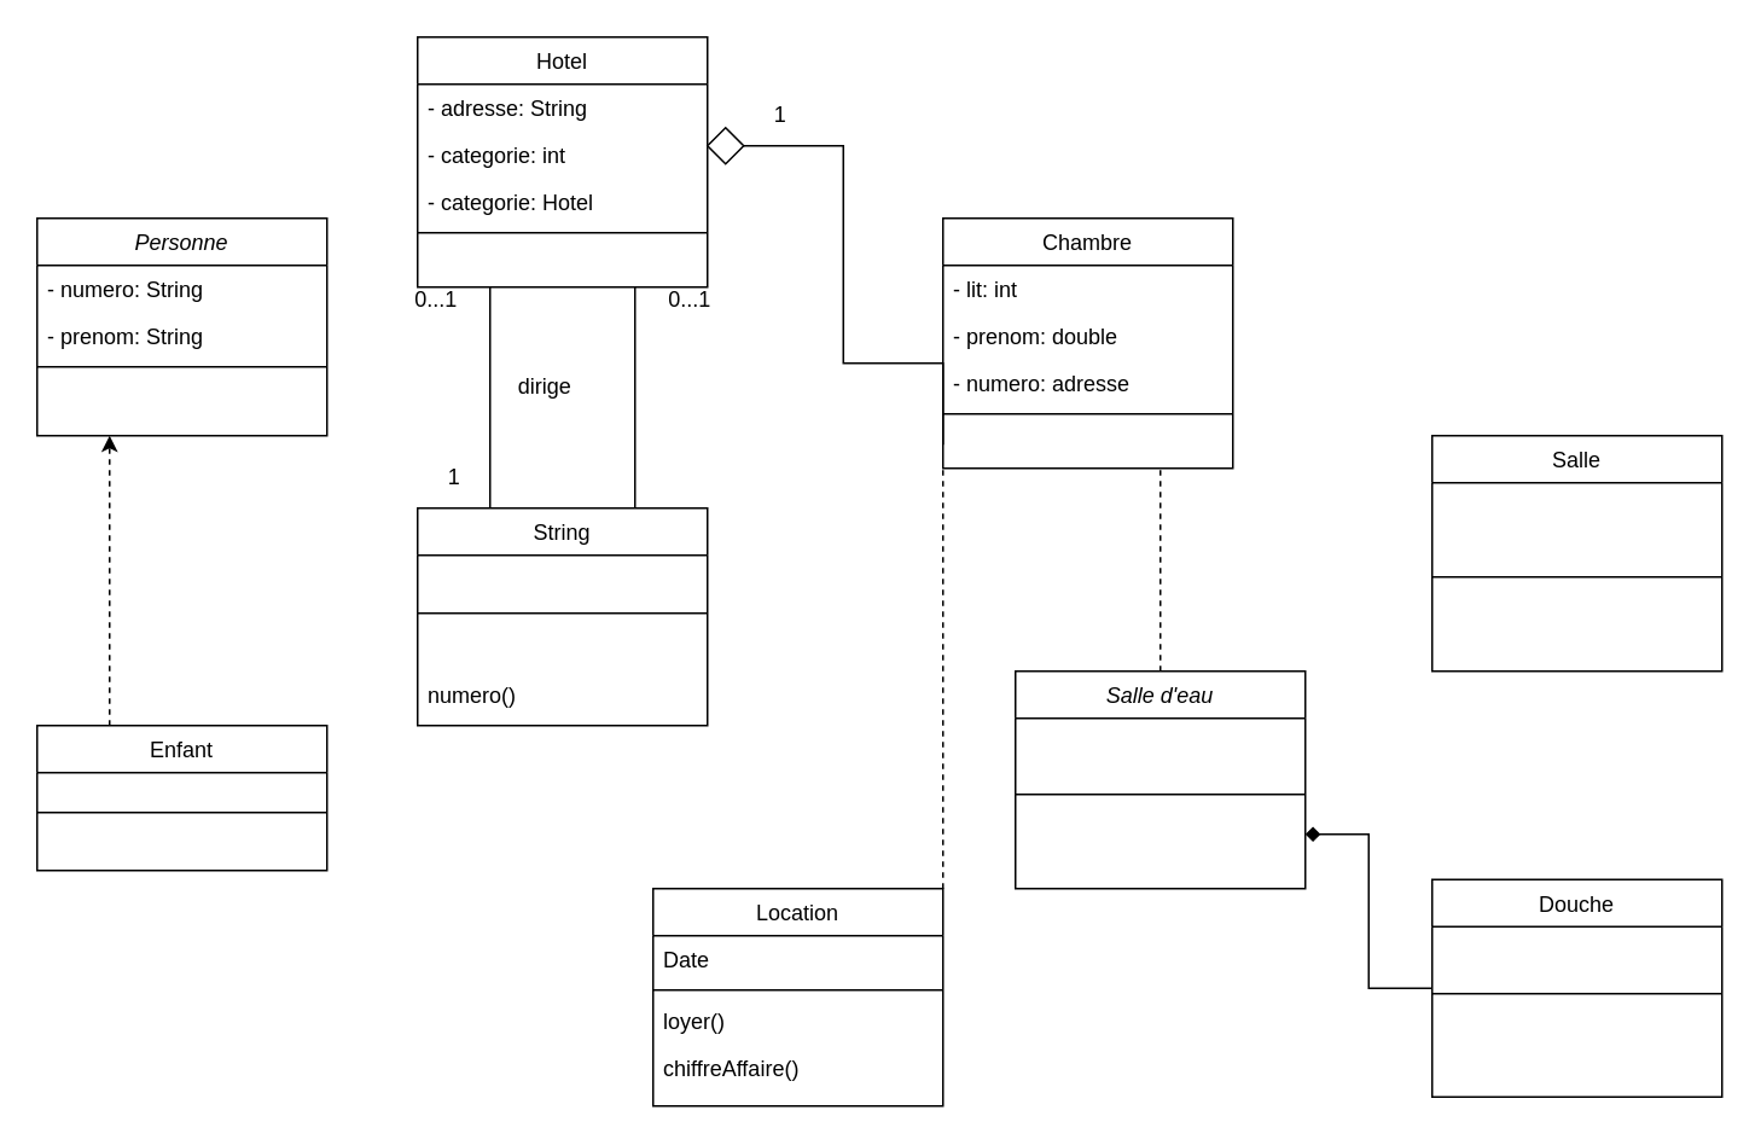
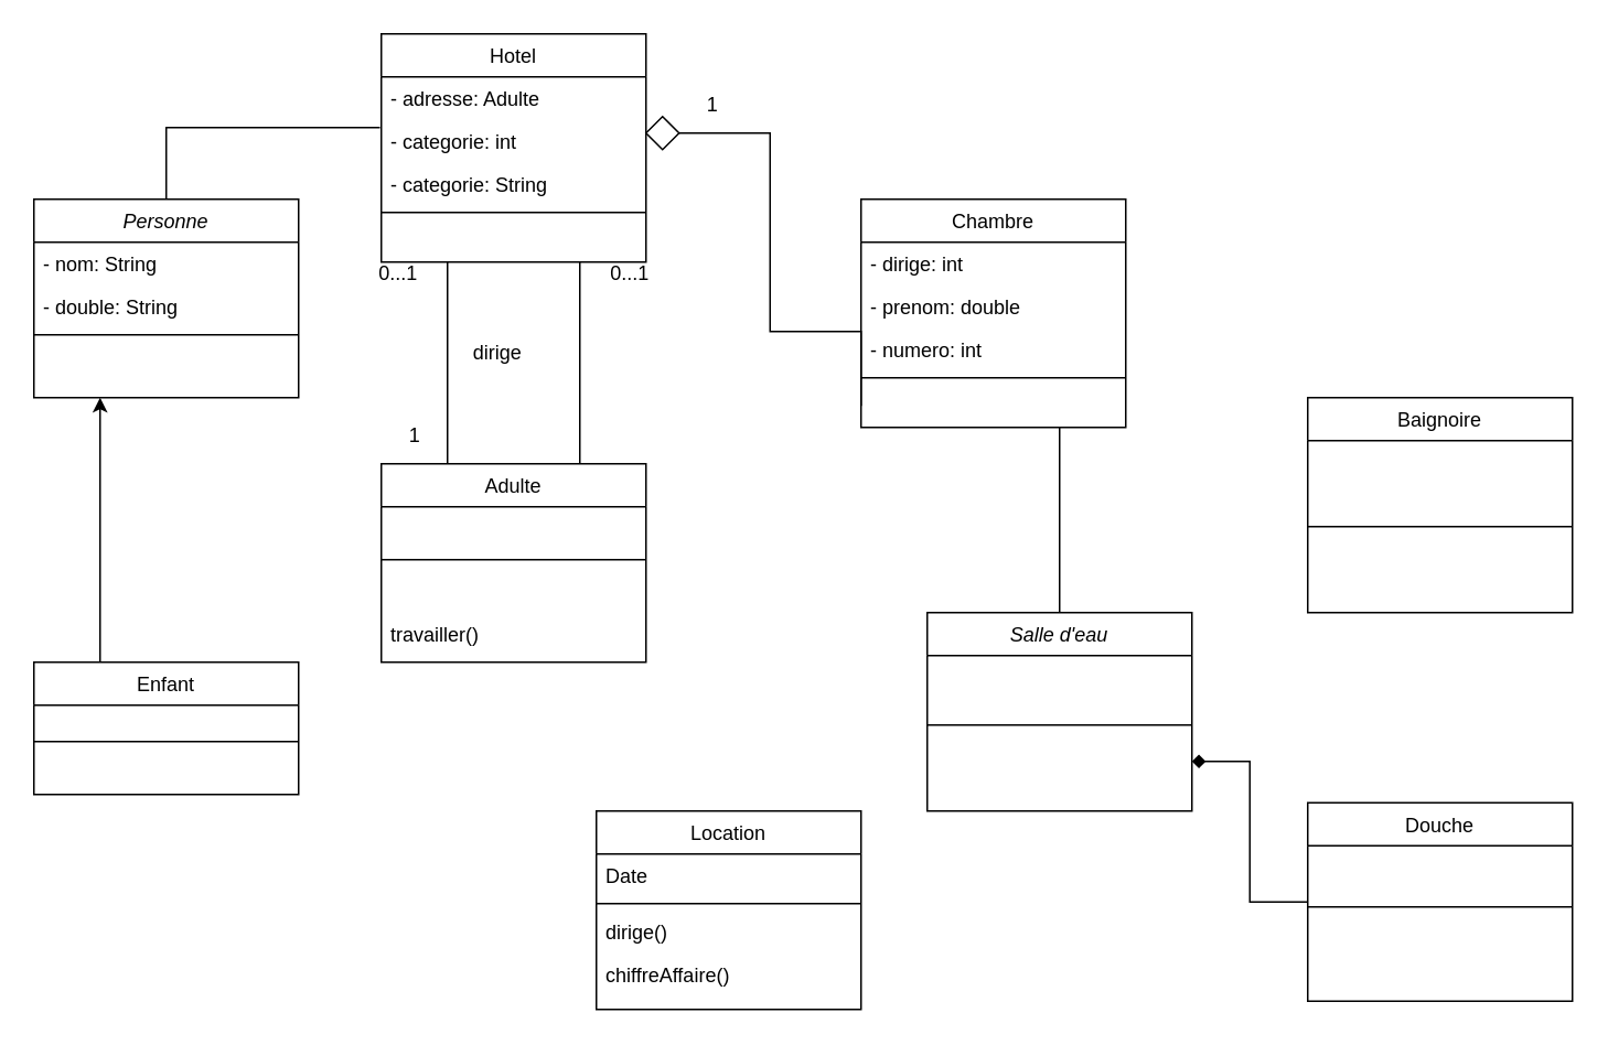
- <mxCell id="3" value="- adresse: String" style="text;align=left;verticalAlign=top;spacingLeft=4;spacingRight=4;overflow=hidden;rotatable=0;points=[[0,0.5],[1,0.5]];portConstraint=eastwest;" parent="2" vertex="1"><mxGeometry y="26" width="160" height="26" as="geometry" /></mxCell>
+ <mxCell id="3" value="- adresse: Adulte" style="text;align=left;verticalAlign=top;spacingLeft=4;spacingRight=4;overflow=hidden;rotatable=0;points=[[0,0.5],[1,0.5]];portConstraint=eastwest;" parent="2" vertex="1"><mxGeometry y="26" width="160" height="26" as="geometry" /></mxCell>
+ <mxCell id="36" value="" style="endArrow=none;html=1;rounded=0;entryX=-0.005;entryY=0.182;entryDx=0;entryDy=0;entryPerimeter=0;exitX=0.5;exitY=0;exitDx=0;exitDy=0;edgeStyle=orthogonalEdgeStyle;" edge="1" parent="1" source="22" target="4"><mxGeometry width="50" height="50" relative="1" as="geometry"><mxPoint x="260" y="340" as="sourcePoint" /><mxPoint x="230" y="132" as="targetPoint" /></mxGeometry></mxCell>
- <mxCell id="5" value="- categorie: Hotel" style="text;align=left;verticalAlign=top;spacingLeft=4;spacingRight=4;overflow=hidden;rotatable=0;points=[[0,0.5],[1,0.5]];portConstraint=eastwest;" vertex="1" parent="2"><mxGeometry y="78" width="160" height="26" as="geometry" /></mxCell>
+ <mxCell id="5" value="- categorie: String" style="text;align=left;verticalAlign=top;spacingLeft=4;spacingRight=4;overflow=hidden;rotatable=0;points=[[0,0.5],[1,0.5]];portConstraint=eastwest;" vertex="1" parent="2"><mxGeometry y="78" width="160" height="26" as="geometry" /></mxCell>
- <mxCell id="23" value="- numero: String" style="text;align=left;verticalAlign=top;spacingLeft=4;spacingRight=4;overflow=hidden;rotatable=0;points=[[0,0.5],[1,0.5]];portConstraint=eastwest;" vertex="1" parent="22"><mxGeometry y="26" width="160" height="26" as="geometry" /></mxCell>
+ <mxCell id="23" value="- nom: String" style="text;align=left;verticalAlign=top;spacingLeft=4;spacingRight=4;overflow=hidden;rotatable=0;points=[[0,0.5],[1,0.5]];portConstraint=eastwest;" vertex="1" parent="22"><mxGeometry y="26" width="160" height="26" as="geometry" /></mxCell>
- <mxCell id="8" value="- lit: int" style="text;align=left;verticalAlign=top;spacingLeft=4;spacingRight=4;overflow=hidden;rotatable=0;points=[[0,0.5],[1,0.5]];portConstraint=eastwest;" vertex="1" parent="7"><mxGeometry y="26" width="160" height="26" as="geometry" /></mxCell>
+ <mxCell id="8" value="- dirige: int" style="text;align=left;verticalAlign=top;spacingLeft=4;spacingRight=4;overflow=hidden;rotatable=0;points=[[0,0.5],[1,0.5]];portConstraint=eastwest;" vertex="1" parent="7"><mxGeometry y="26" width="160" height="26" as="geometry" /></mxCell>
- <mxCell id="24" value="- prenom: String" style="text;align=left;verticalAlign=top;spacingLeft=4;spacingRight=4;overflow=hidden;rotatable=0;points=[[0,0.5],[1,0.5]];portConstraint=eastwest;" vertex="1" parent="22"><mxGeometry y="52" width="160" height="26" as="geometry" /></mxCell>
+ <mxCell id="24" value="- double: String" style="text;align=left;verticalAlign=top;spacingLeft=4;spacingRight=4;overflow=hidden;rotatable=0;points=[[0,0.5],[1,0.5]];portConstraint=eastwest;" vertex="1" parent="22"><mxGeometry y="52" width="160" height="26" as="geometry" /></mxCell>
- <mxCell id="10" value="- numero: adresse" style="text;align=left;verticalAlign=top;spacingLeft=4;spacingRight=4;overflow=hidden;rotatable=0;points=[[0,0.5],[1,0.5]];portConstraint=eastwest;" vertex="1" parent="7"><mxGeometry y="78" width="160" height="26" as="geometry" /></mxCell>
+ <mxCell id="10" value="- numero: int" style="text;align=left;verticalAlign=top;spacingLeft=4;spacingRight=4;overflow=hidden;rotatable=0;points=[[0,0.5],[1,0.5]];portConstraint=eastwest;" vertex="1" parent="7"><mxGeometry y="78" width="160" height="26" as="geometry" /></mxCell>
- <mxCell id="17" value="Salle" style="swimlane;fontStyle=0;align=center;verticalAlign=top;childLayout=stackLayout;horizontal=1;startSize=26;horizontalStack=0;resizeParent=1;resizeLast=0;collapsible=1;marginBottom=0;rounded=0;shadow=0;strokeWidth=1;" vertex="1" parent="1"><mxGeometry x="790" y="240" width="160" height="130" as="geometry"><mxRectangle x="550" y="140" width="160" height="26" as="alternateBounds" /></mxGeometry></mxCell>
+ <mxCell id="17" value="Baignoire" style="swimlane;fontStyle=0;align=center;verticalAlign=top;childLayout=stackLayout;horizontal=1;startSize=26;horizontalStack=0;resizeParent=1;resizeLast=0;collapsible=1;marginBottom=0;rounded=0;shadow=0;strokeWidth=1;" vertex="1" parent="1"><mxGeometry x="790" y="240" width="160" height="130" as="geometry"><mxRectangle x="550" y="140" width="160" height="26" as="alternateBounds" /></mxGeometry></mxCell>
- <mxCell id="26" value="String" style="swimlane;fontStyle=0;align=center;verticalAlign=top;childLayout=stackLayout;horizontal=1;startSize=26;horizontalStack=0;resizeParent=1;resizeLast=0;collapsible=1;marginBottom=0;rounded=0;shadow=0;strokeWidth=1;" vertex="1" parent="1"><mxGeometry x="230" y="280" width="160" height="120" as="geometry"><mxRectangle x="550" y="140" width="160" height="26" as="alternateBounds" /></mxGeometry></mxCell>
+ <mxCell id="26" value="Adulte" style="swimlane;fontStyle=0;align=center;verticalAlign=top;childLayout=stackLayout;horizontal=1;startSize=26;horizontalStack=0;resizeParent=1;resizeLast=0;collapsible=1;marginBottom=0;rounded=0;shadow=0;strokeWidth=1;" vertex="1" parent="1"><mxGeometry x="230" y="280" width="160" height="120" as="geometry"><mxRectangle x="550" y="140" width="160" height="26" as="alternateBounds" /></mxGeometry></mxCell>
- <mxCell id="35" value="" style="endArrow=none;html=1;rounded=0;entryX=0.75;entryY=1;entryDx=0;entryDy=0;exitX=0.5;exitY=0;exitDx=0;exitDy=0;edgeStyle=orthogonalEdgeStyle;dashed=1;" edge="1" parent="1" source="15" target="7"><mxGeometry width="50" height="50" relative="1" as="geometry"><mxPoint x="710" y="360" as="sourcePoint" /><mxPoint x="710" y="230" as="targetPoint" /></mxGeometry></mxCell>
+ <mxCell id="35" value="" style="endArrow=none;html=1;rounded=0;entryX=0.75;entryY=1;entryDx=0;entryDy=0;exitX=0.5;exitY=0;exitDx=0;exitDy=0;edgeStyle=orthogonalEdgeStyle;" edge="1" parent="1" source="15" target="7"><mxGeometry width="50" height="50" relative="1" as="geometry"><mxPoint x="710" y="360" as="sourcePoint" /><mxPoint x="710" y="230" as="targetPoint" /></mxGeometry></mxCell>
- <mxCell id="29" style="edgeStyle=orthogonalEdgeStyle;rounded=0;orthogonalLoop=1;jettySize=auto;html=1;exitX=0.25;exitY=0;exitDx=0;exitDy=0;entryX=0.25;entryY=1;entryDx=0;entryDy=0;dashed=1;" edge="1" parent="1" source="30" target="22"><mxGeometry relative="1" as="geometry" /></mxCell>
+ <mxCell id="29" style="edgeStyle=orthogonalEdgeStyle;rounded=0;orthogonalLoop=1;jettySize=auto;html=1;exitX=0.25;exitY=0;exitDx=0;exitDy=0;entryX=0.25;entryY=1;entryDx=0;entryDy=0;" edge="1" parent="1" source="30" target="22"><mxGeometry relative="1" as="geometry" /></mxCell>
- <mxCell id="42" value="" style="endArrow=none;dashed=1;html=1;rounded=0;entryX=0;entryY=1;entryDx=0;entryDy=0;exitX=1;exitY=0;exitDx=0;exitDy=0;" edge="1" parent="1" source="37" target="7"><mxGeometry width="50" height="50" relative="1" as="geometry"><mxPoint x="540" y="440" as="sourcePoint" /><mxPoint x="590" y="390" as="targetPoint" /></mxGeometry></mxCell>
- <mxCell id="28" value="numero()" style="text;align=left;verticalAlign=top;spacingLeft=4;spacingRight=4;overflow=hidden;rotatable=0;points=[[0,0.5],[1,0.5]];portConstraint=eastwest;" vertex="1" parent="26"><mxGeometry y="90" width="160" height="26" as="geometry" /></mxCell>
+ <mxCell id="28" value="travailler()" style="text;align=left;verticalAlign=top;spacingLeft=4;spacingRight=4;overflow=hidden;rotatable=0;points=[[0,0.5],[1,0.5]];portConstraint=eastwest;" vertex="1" parent="26"><mxGeometry y="90" width="160" height="26" as="geometry" /></mxCell>
- <mxCell id="40" value="loyer()" style="text;align=left;verticalAlign=top;spacingLeft=4;spacingRight=4;overflow=hidden;rotatable=0;points=[[0,0.5],[1,0.5]];portConstraint=eastwest;" vertex="1" parent="37"><mxGeometry y="60" width="160" height="26" as="geometry" /></mxCell>
+ <mxCell id="40" value="dirige()" style="text;align=left;verticalAlign=top;spacingLeft=4;spacingRight=4;overflow=hidden;rotatable=0;points=[[0,0.5],[1,0.5]];portConstraint=eastwest;" vertex="1" parent="37"><mxGeometry y="60" width="160" height="26" as="geometry" /></mxCell>
